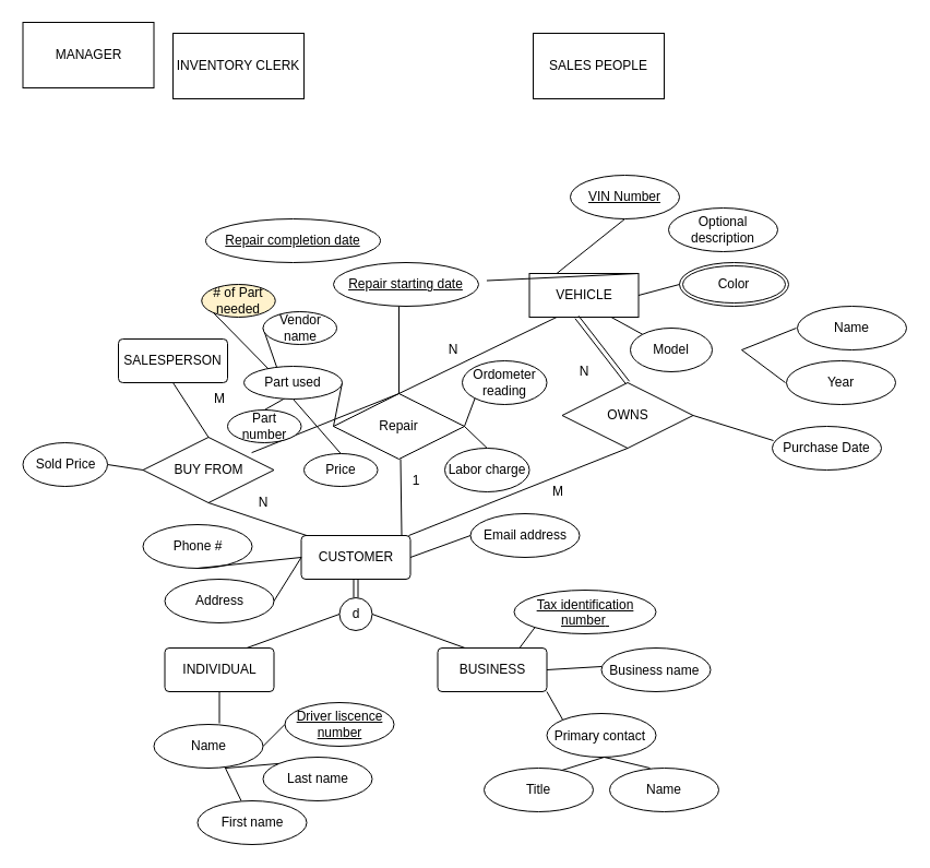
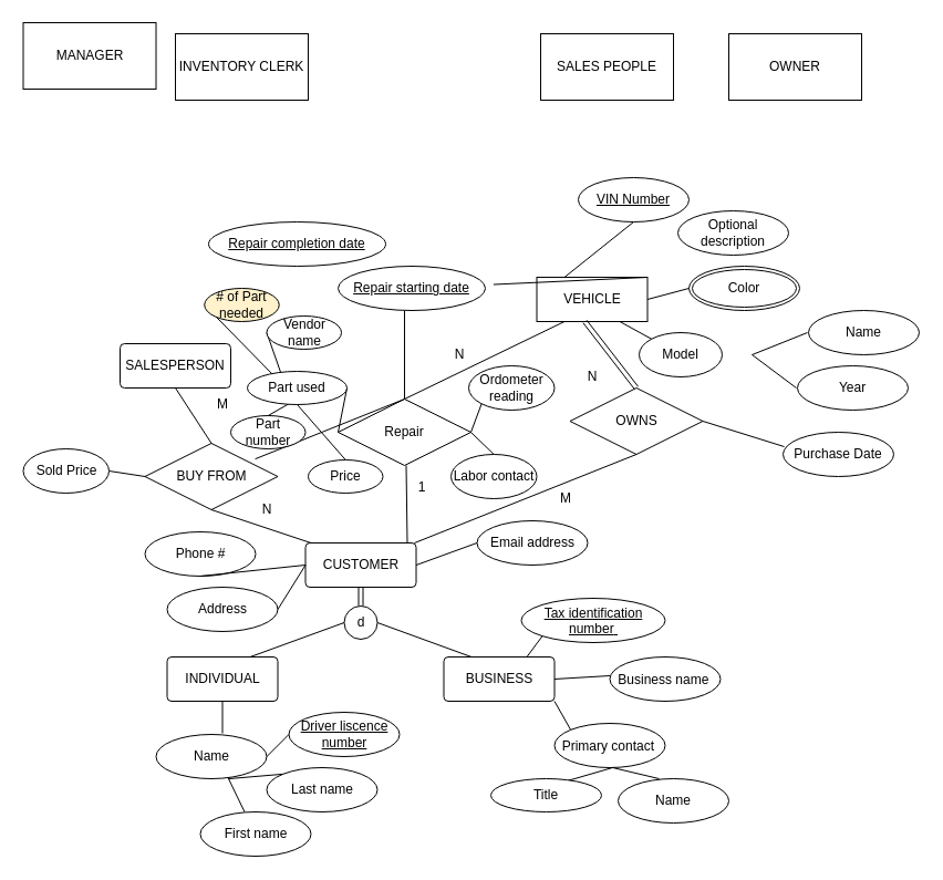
+ <mxCell id="5" value="OWNER" style="rounded=0;whiteSpace=wrap;html=1;hachureGap=4;pointerEvents=0;" vertex="1" parent="1"><mxGeometry x="658" y="30" width="120" height="60" as="geometry" /></mxCell>
- <mxCell id="76" value="Labor charge" style="ellipse;whiteSpace=wrap;html=1;hachureGap=4;" vertex="1" parent="1"><mxGeometry x="407" y="410" width="77.5" height="40" as="geometry" /></mxCell>
+ <mxCell id="76" value="Labor contact" style="ellipse;whiteSpace=wrap;html=1;hachureGap=4;" vertex="1" parent="1"><mxGeometry x="407" y="410" width="77.5" height="40" as="geometry" /></mxCell>
- <mxCell id="46" value="Title" style="ellipse;whiteSpace=wrap;html=1;align=center;hachureGap=4;pointerEvents=0;" vertex="1" parent="1"><mxGeometry x="443" y="703" width="100" height="40" as="geometry" /></mxCell>
+ <mxCell id="46" value="Title" style="ellipse;whiteSpace=wrap;html=1;align=center;hachureGap=4;pointerEvents=0;" vertex="1" parent="1"><mxGeometry x="443" y="703" width="100" height="30" as="geometry" /></mxCell>
